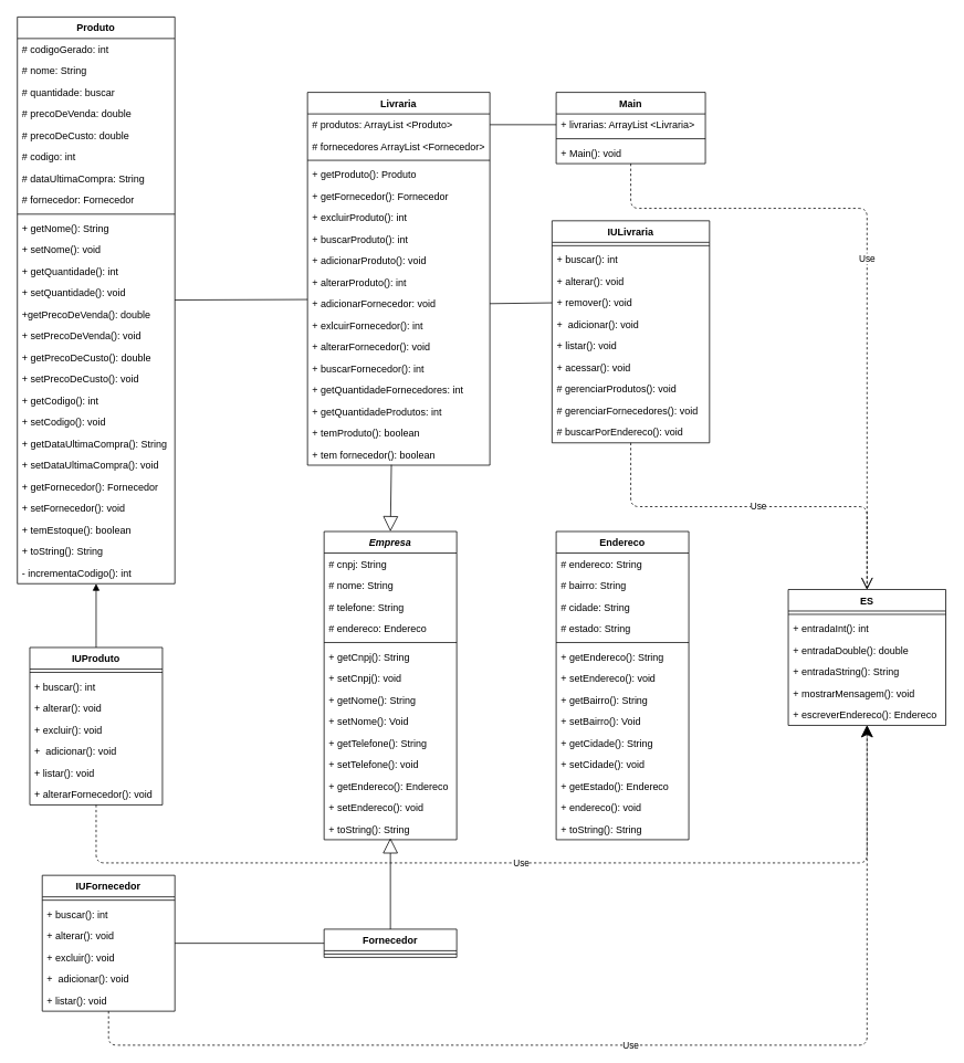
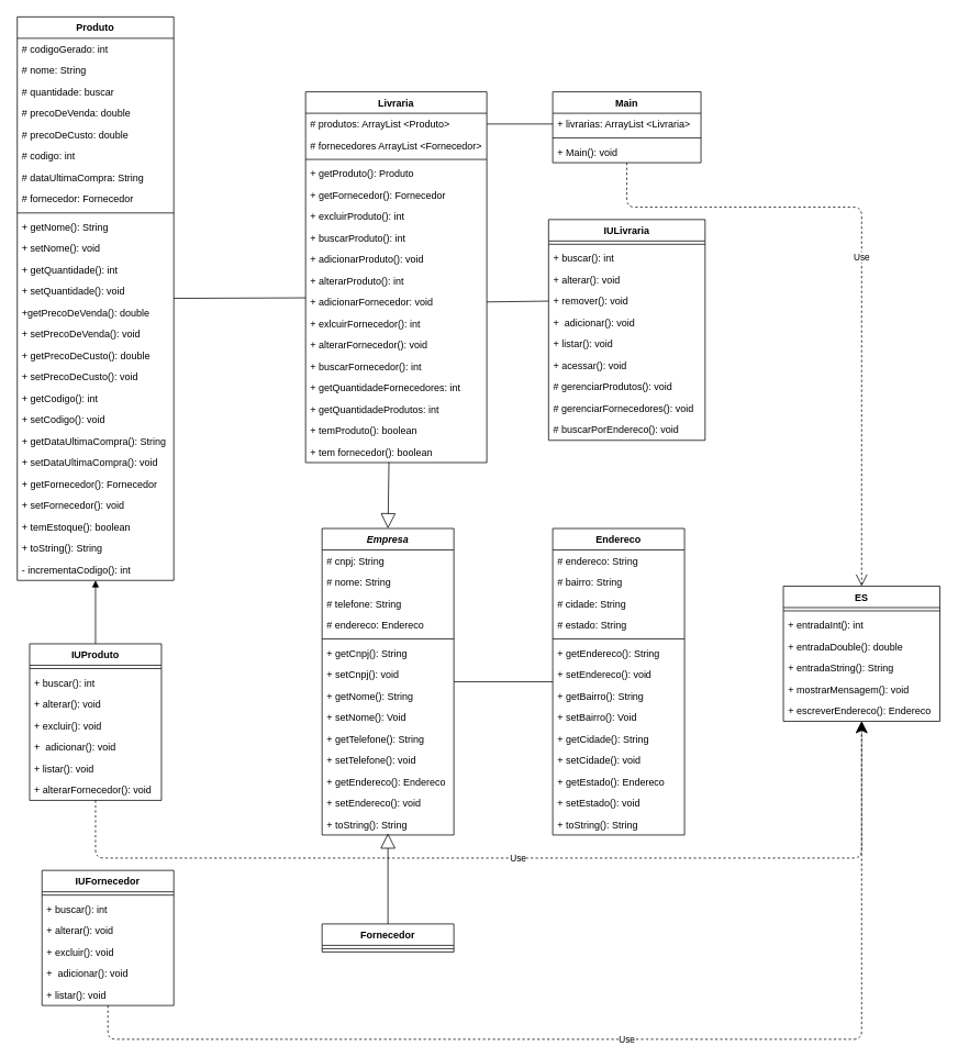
- <mxCell id="123" value="Use" style="endArrow=open;endSize=12;dashed=1;html=1;edgeStyle=elbowEdgeStyle;elbow=vertical;" parent="1" source="105" target="75" edge="1"><mxGeometry width="160" relative="1" as="geometry"><mxPoint x="930" y="400.997" as="sourcePoint" /><mxPoint x="1050" y="400.997" as="targetPoint" /><Array as="points"><mxPoint x="910" y="611" /></Array></mxGeometry></mxCell>
+ <mxCell id="126" value="" style="endArrow=none;html=1;" parent="1" source="60" target="82" edge="1"><mxGeometry width="50" height="50" relative="1" as="geometry"><mxPoint x="520" y="851" as="sourcePoint" /><mxPoint x="570" y="801" as="targetPoint" /></mxGeometry></mxCell>
- <mxCell id="95" value="+ endereco(): void" style="text;strokeColor=none;fillColor=none;align=left;verticalAlign=top;spacingLeft=4;spacingRight=4;overflow=hidden;rotatable=0;points=[[0,0.5],[1,0.5]];portConstraint=eastwest;" parent="82" vertex="1"><mxGeometry y="320" width="160" height="26" as="geometry" /></mxCell>
+ <mxCell id="95" value="+ setEstado(): void" style="text;strokeColor=none;fillColor=none;align=left;verticalAlign=top;spacingLeft=4;spacingRight=4;overflow=hidden;rotatable=0;points=[[0,0.5],[1,0.5]];portConstraint=eastwest;" parent="82" vertex="1"><mxGeometry y="320" width="160" height="26" as="geometry" /></mxCell>
- <mxCell id="121" value="" style="endArrow=none;html=1;rounded=0;" parent="1" source="53" target="20" edge="1"><mxGeometry relative="1" as="geometry"><mxPoint x="680" y="741" as="sourcePoint" /><mxPoint x="840" y="741" as="targetPoint" /></mxGeometry></mxCell>
